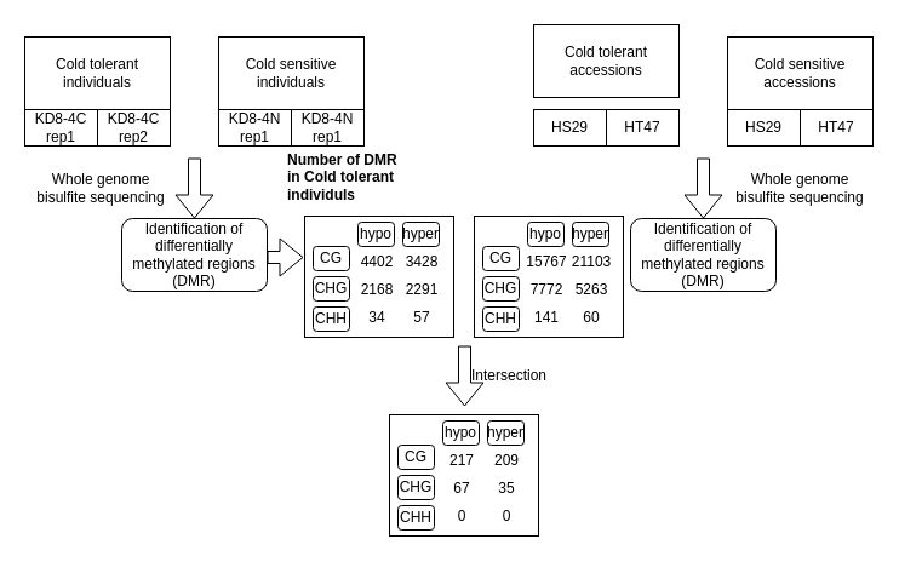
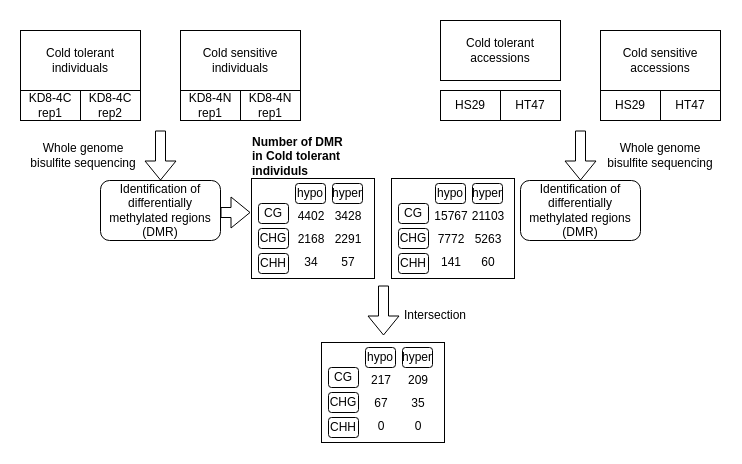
- <mxCell id="22" value="&lt;div align=&quot;left&quot;&gt;&lt;b&gt;Number of DMR in Cold tolerant individuls&lt;/b&gt;&lt;/div&gt;" style="text;html=1;align=left;verticalAlign=middle;whiteSpace=wrap;rounded=0;" vertex="1" parent="1"><mxGeometry x="235" y="126" width="100" height="40" as="geometry" /></mxCell>
+ <mxCell id="22" value="&lt;div align=&quot;left&quot;&gt;&lt;b&gt;Number of DMR in Cold tolerant individuls&lt;/b&gt;&lt;/div&gt;" style="text;html=1;align=left;verticalAlign=middle;whiteSpace=wrap;rounded=0;" vertex="1" parent="1"><mxGeometry x="250" y="136" width="100" height="40" as="geometry" /></mxCell>
- <mxCell id="39" value="Intersection" style="text;html=1;align=center;verticalAlign=middle;whiteSpace=wrap;rounded=0;" vertex="1" parent="1"><mxGeometry x="390" y="295" width="60" height="30" as="geometry" /></mxCell>
+ <mxCell id="39" value="Intersection" style="text;html=1;align=center;verticalAlign=middle;whiteSpace=wrap;rounded=0;" vertex="1" parent="1"><mxGeometry x="405" y="300" width="60" height="30" as="geometry" /></mxCell>
